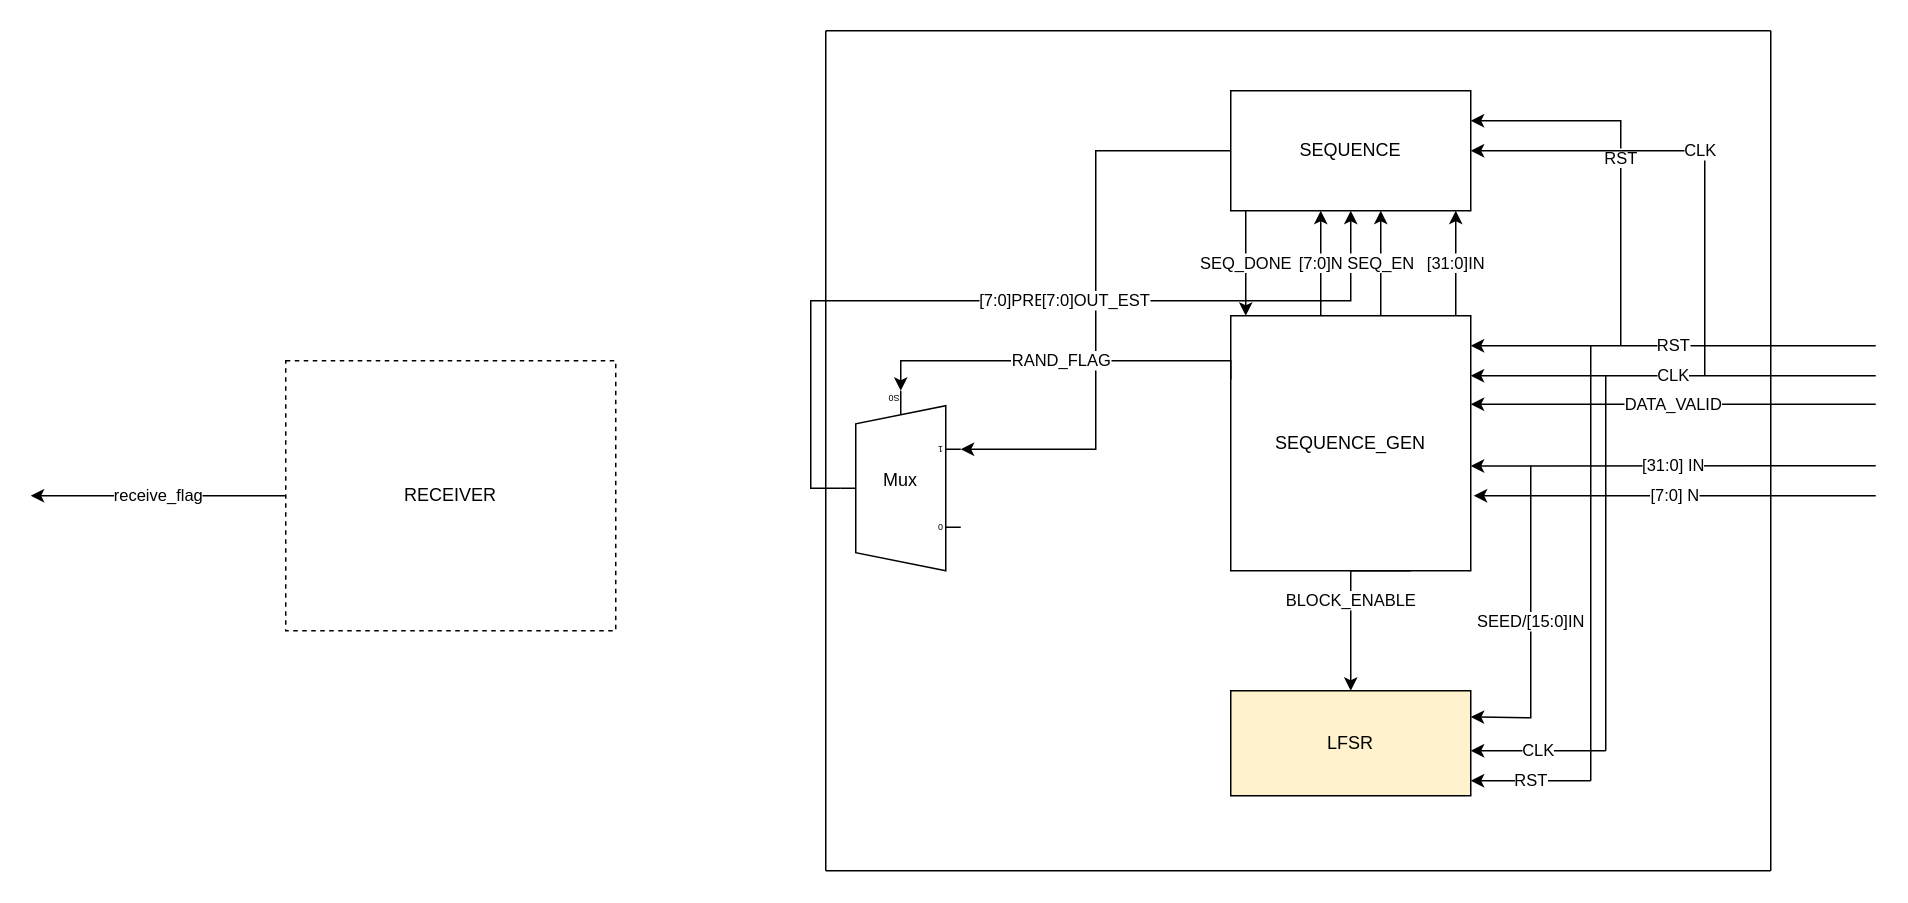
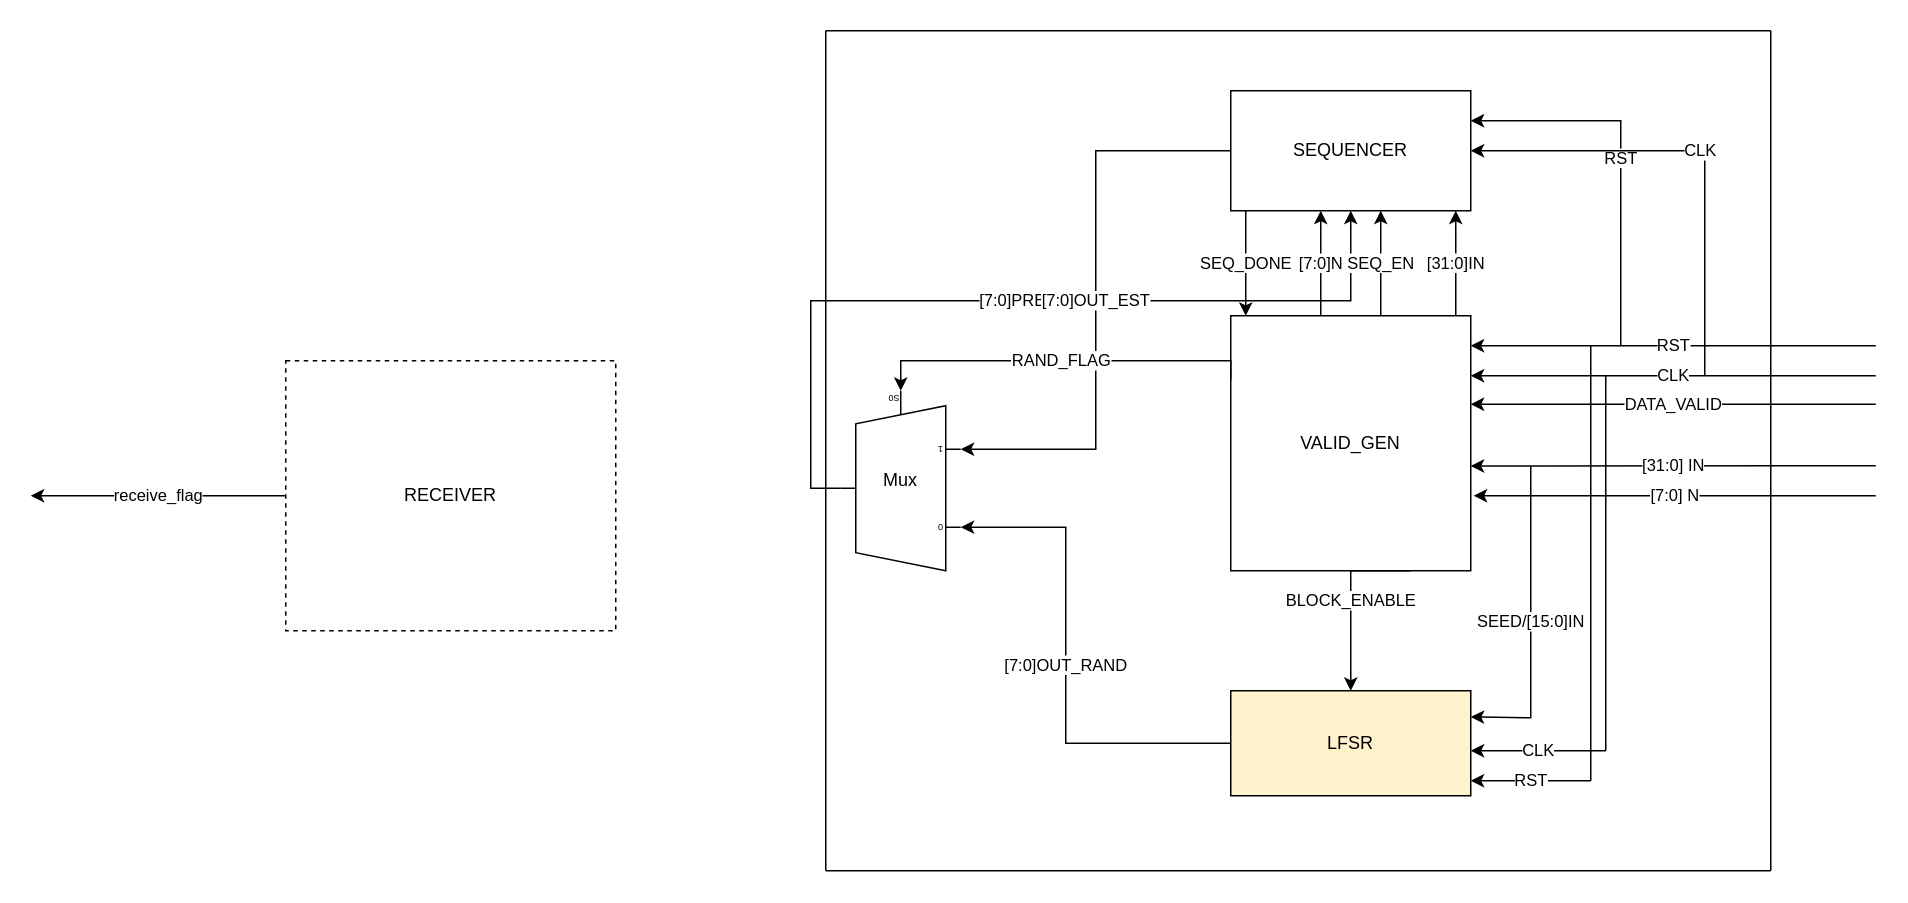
- <mxCell id="25" value="SEQUENCE" style="rounded=0;whiteSpace=wrap;html=1;" vertex="1" parent="1"><mxGeometry x="820" y="60" width="160" height="80" as="geometry" /></mxCell>
+ <mxCell id="25" value="SEQUENCER" style="rounded=0;whiteSpace=wrap;html=1;" vertex="1" parent="1"><mxGeometry x="820" y="60" width="160" height="80" as="geometry" /></mxCell>
- <mxCell id="4" value="SEQUENCE_GEN" style="rounded=0;whiteSpace=wrap;html=1;" vertex="1" parent="1"><mxGeometry x="820" y="210" width="160" height="170" as="geometry" /></mxCell>
+ <mxCell id="4" value="VALID_GEN" style="rounded=0;whiteSpace=wrap;html=1;" vertex="1" parent="1"><mxGeometry x="820" y="210" width="160" height="170" as="geometry" /></mxCell>
+ <mxCell id="9" value="[7:0]OUT_RAND" style="edgeStyle=orthogonalEdgeStyle;rounded=0;orthogonalLoop=1;jettySize=auto;html=1;entryX=0;entryY=0.217;entryDx=0;entryDy=3;entryPerimeter=0;" edge="1" parent="1" source="5" target="7"><mxGeometry relative="1" as="geometry"><Array as="points"><mxPoint x="710" y="495" /><mxPoint x="710" y="351" /><mxPoint x="640" y="351" /></Array></mxGeometry></mxCell>
